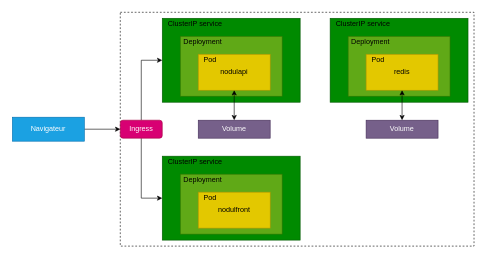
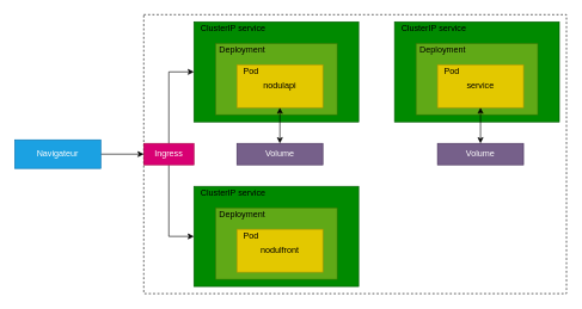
- <mxCell id="13" value="redis" style="rounded=0;whiteSpace=wrap;html=1;fillColor=#e3c800;strokeColor=#B09500;fontColor=#000000;" parent="1" vertex="1"><mxGeometry x="610" y="90" width="120" height="60" as="geometry" /></mxCell>
+ <mxCell id="13" value="service" style="rounded=0;whiteSpace=wrap;html=1;fillColor=#e3c800;strokeColor=#B09500;fontColor=#000000;" parent="1" vertex="1"><mxGeometry x="610" y="90" width="120" height="60" as="geometry" /></mxCell>
- <mxCell id="29" value="Ingress" style="whiteSpace=wrap;html=1;fillColor=#d80073;strokeColor=#A50040;fontColor=#ffffff;rounded=1;" parent="1" vertex="1"><mxGeometry x="200" y="200" width="70" height="30" as="geometry" /></mxCell>
+ <mxCell id="29" value="Ingress" style="rounded=0;whiteSpace=wrap;html=1;fillColor=#d80073;strokeColor=#A50040;fontColor=#ffffff;" parent="1" vertex="1"><mxGeometry x="200" y="200" width="70" height="30" as="geometry" /></mxCell>
